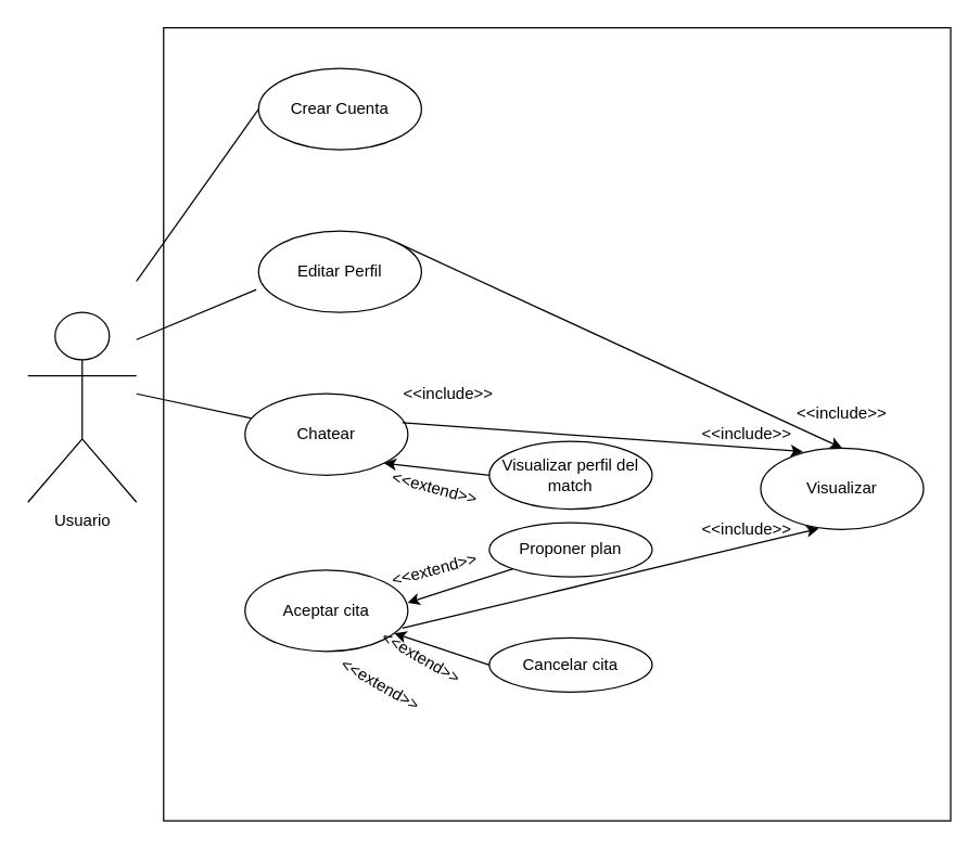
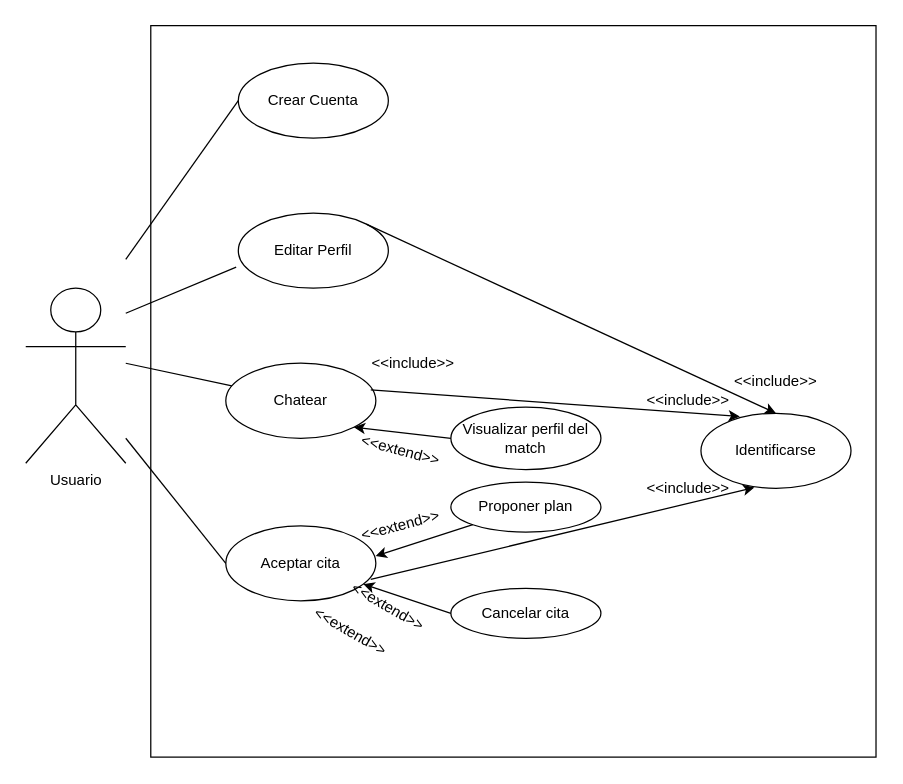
- <mxCell id="10" value="Visualizar" style="ellipse;whiteSpace=wrap;html=1;" vertex="1" parent="1"><mxGeometry x="560" y="330" width="120" height="60" as="geometry" /></mxCell>
+ <mxCell id="10" value="Identificarse" style="ellipse;whiteSpace=wrap;html=1;" vertex="1" parent="1"><mxGeometry x="560" y="330" width="120" height="60" as="geometry" /></mxCell>
+ <mxCell id="22" value="" style="endArrow=none;html=1;rounded=0;entryX=0;entryY=0.5;entryDx=0;entryDy=0;" edge="1" parent="1" source="3" target="6"><mxGeometry width="50" height="50" relative="1" as="geometry"><mxPoint x="100" y="390" as="sourcePoint" /><mxPoint x="450" y="350" as="targetPoint" /></mxGeometry></mxCell>
